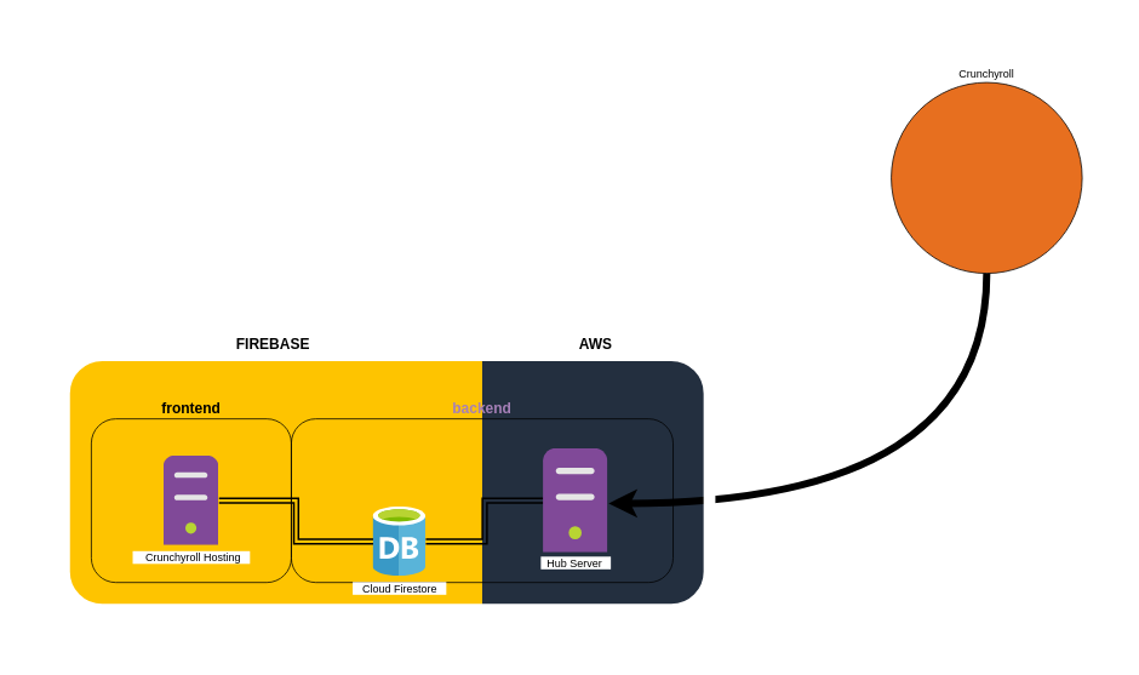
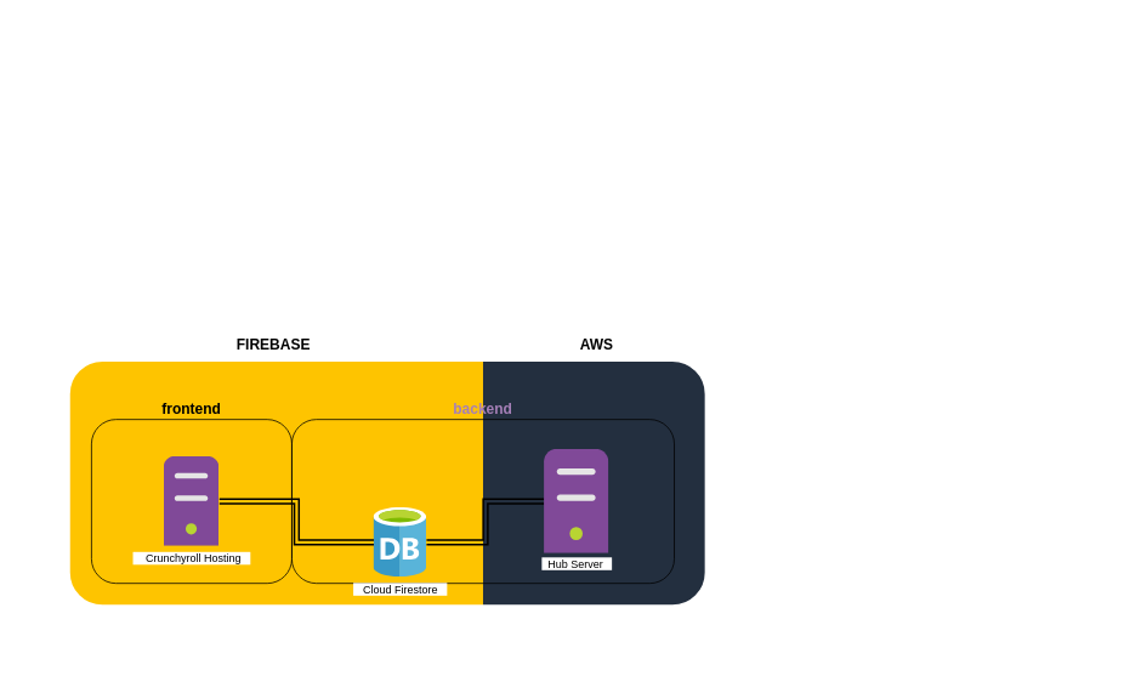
- <mxCell id="10" value="Crunchyroll" style="ellipse;whiteSpace=wrap;html=1;aspect=fixed;rounded=1;fillColor=#e76f1f;labelPosition=center;verticalLabelPosition=top;align=center;verticalAlign=bottom;" parent="9" vertex="1"><mxGeometry width="210" height="210" as="geometry" /></mxCell>
- <mxCell id="20" style="edgeStyle=orthogonalEdgeStyle;rounded=0;orthogonalLoop=1;jettySize=auto;html=1;entryX=1.011;entryY=0.526;entryDx=0;entryDy=0;entryPerimeter=0;fontSize=14;curved=1;strokeWidth=8;" parent="1" source="10" target="18" edge="1"><mxGeometry relative="1" as="geometry"><Array as="points"><mxPoint x="1085" y="553" /></Array></mxGeometry></mxCell>
